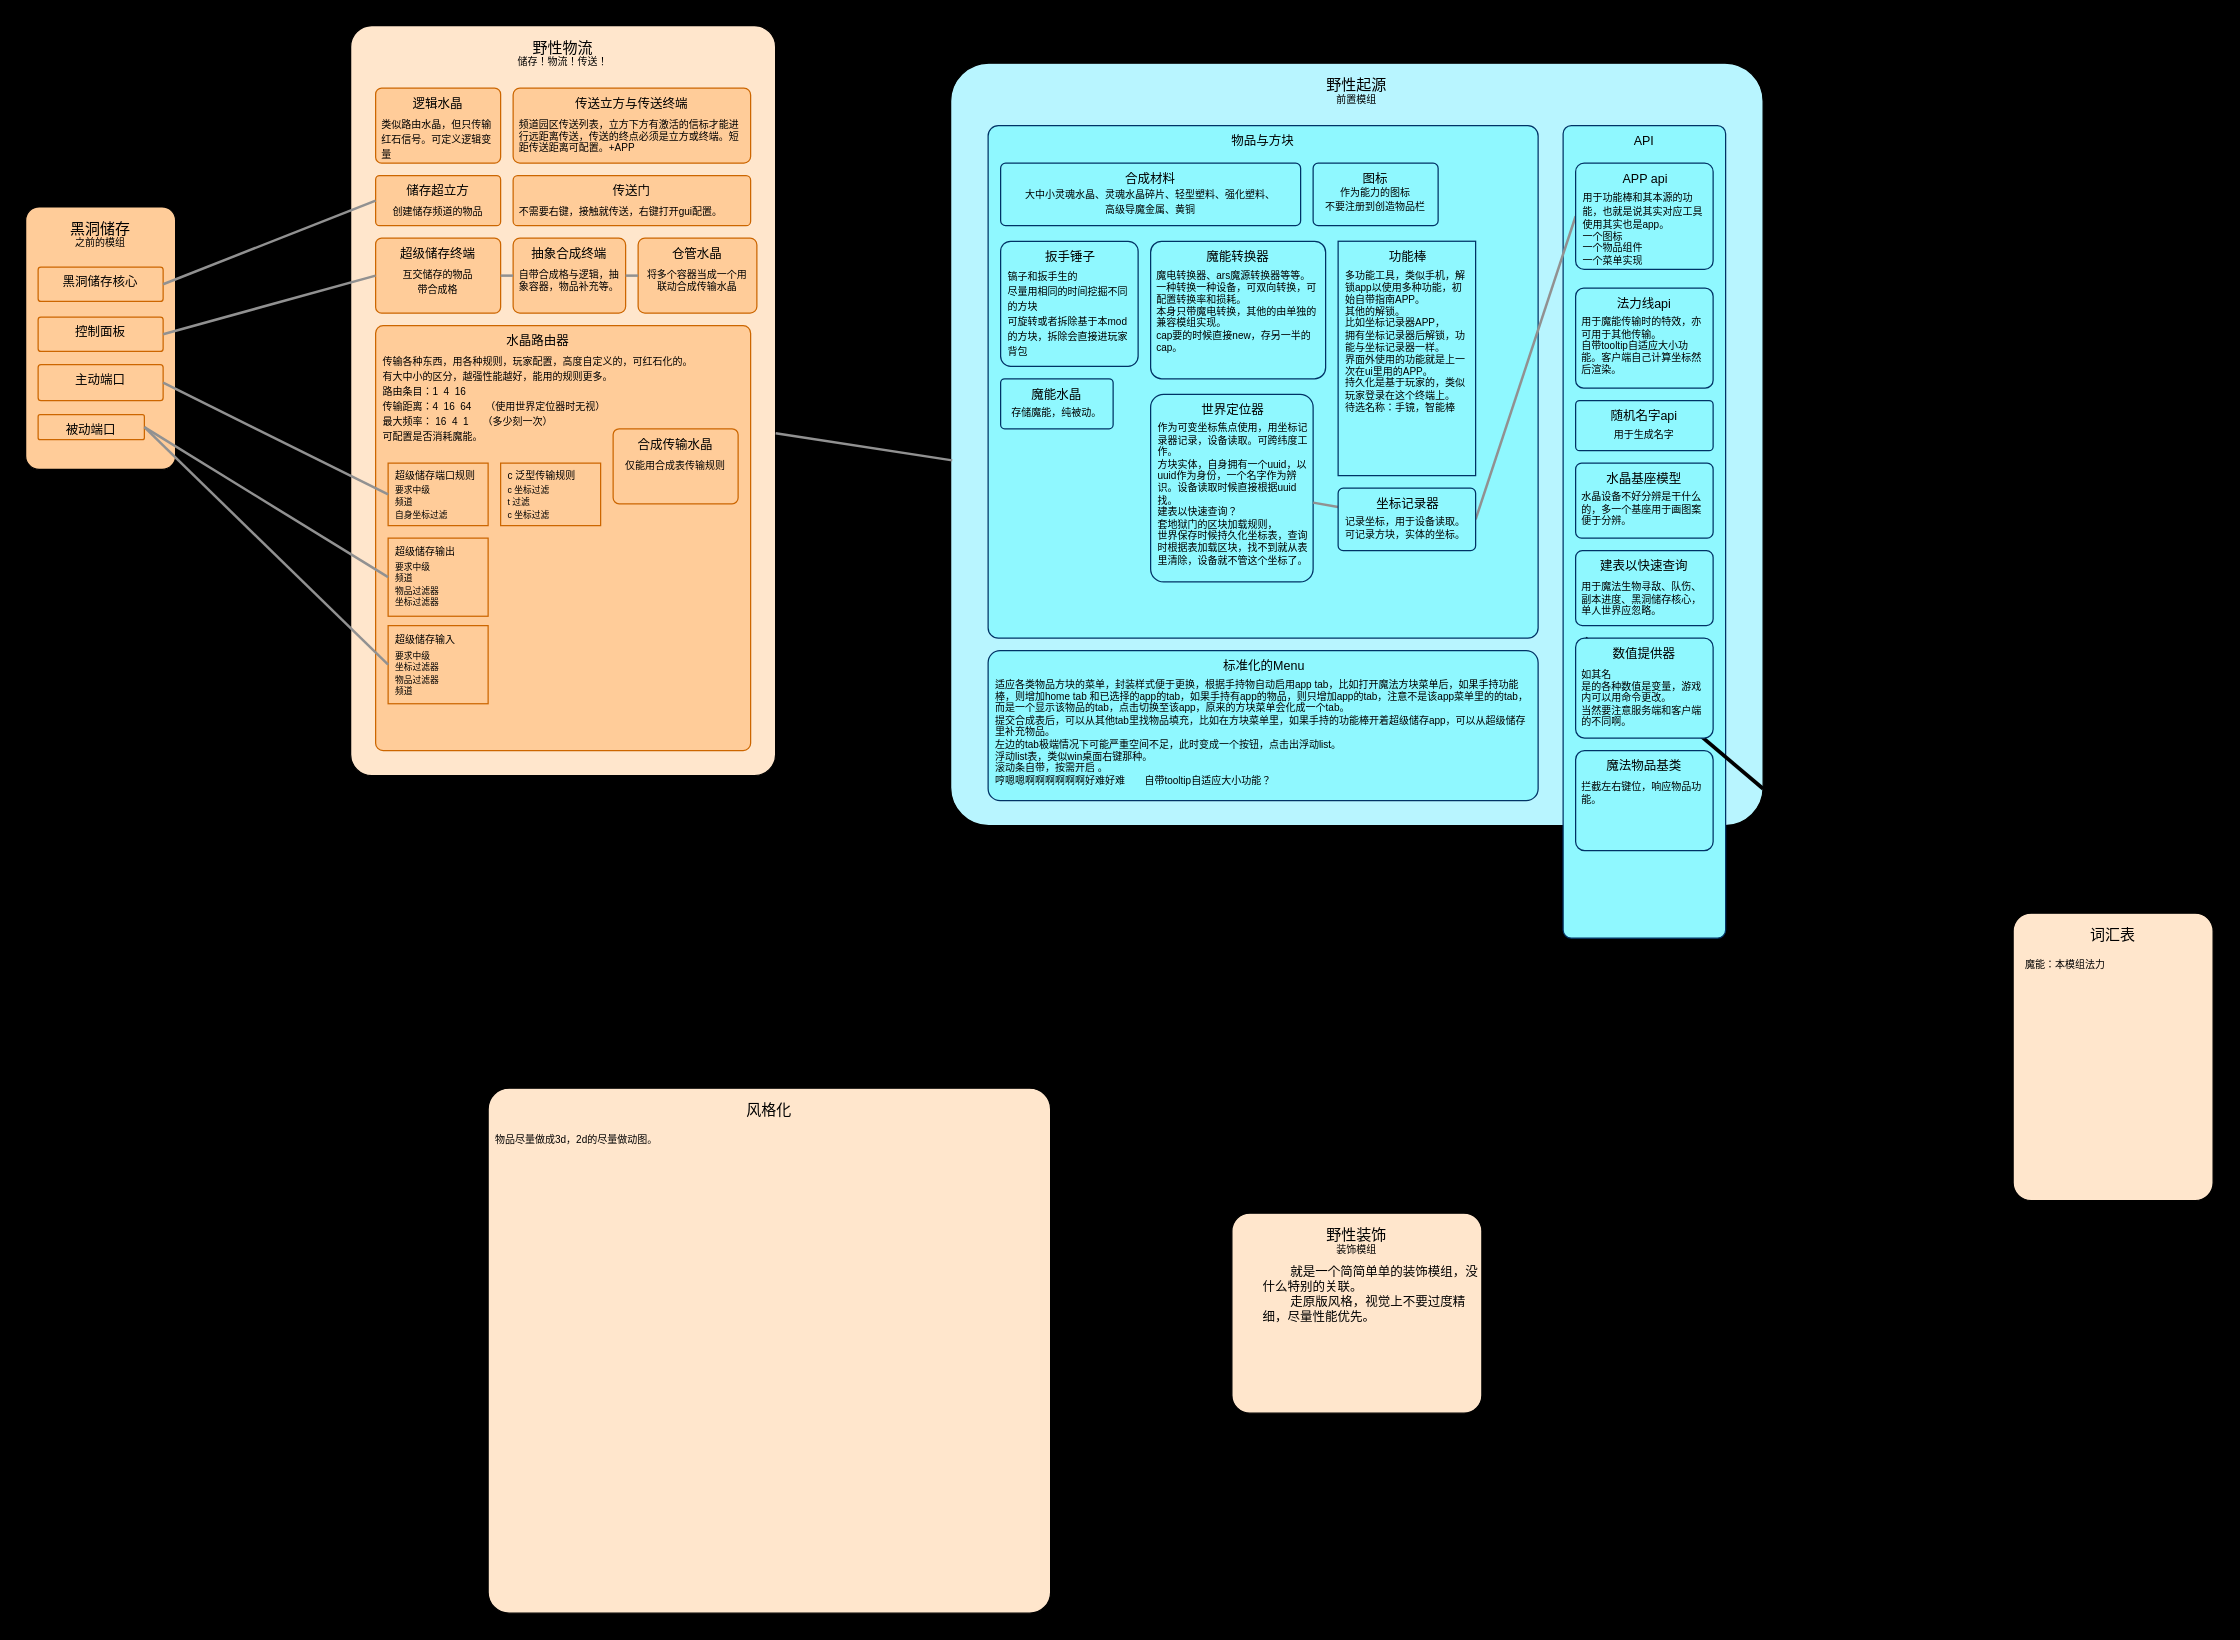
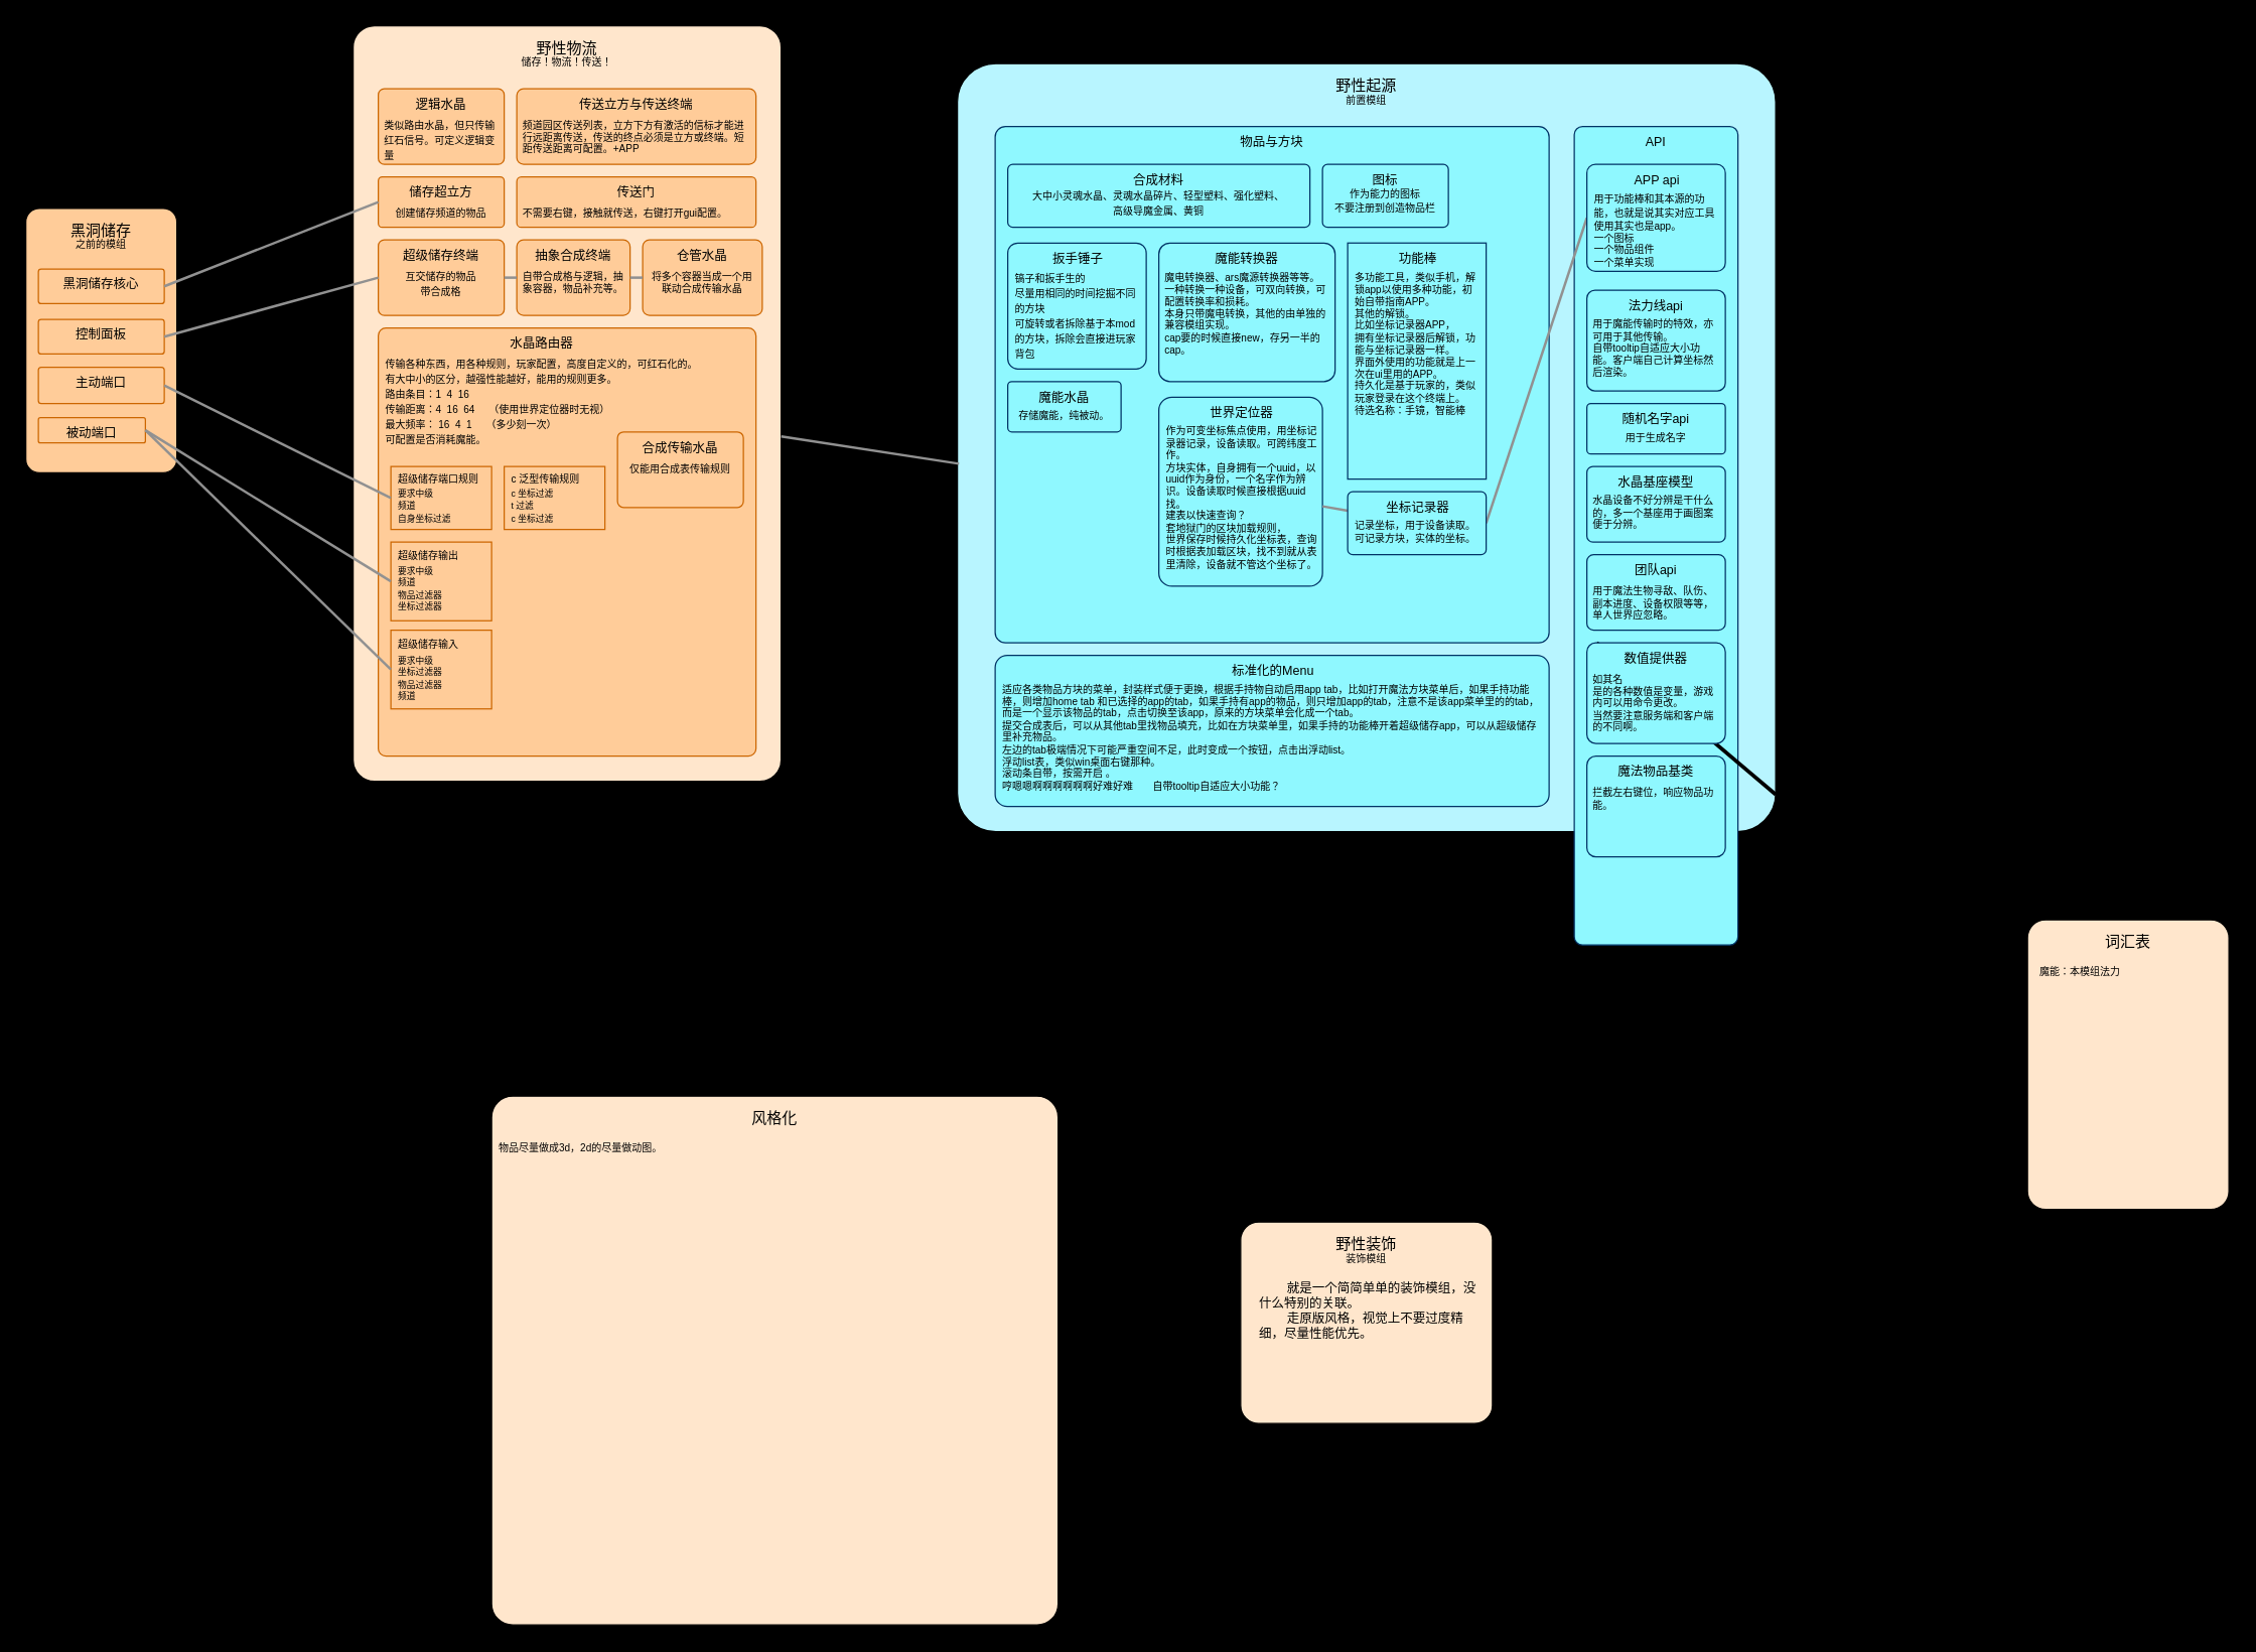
- <mxCell id="57" value="&lt;font style=&quot;font-size: 10px;&quot;&gt;建表以快速查询&lt;/font&gt;" style="whiteSpace=wrap;html=1;verticalAlign=top;fillColor=#8ff8ff;fontColor=#000000;rounded=1;arcSize=9;labelBackgroundColor=none;spacing=2;spacingTop=0;gradientColor=none;strokeColor=#003266;fontSize=10;spacingLeft=4;spacingRight=4;" parent="56" vertex="1"><mxGeometry width="110.0" height="60.0" as="geometry" /></mxCell>
+ <mxCell id="57" value="&lt;font style=&quot;font-size: 10px;&quot;&gt;团队api&lt;/font&gt;" style="whiteSpace=wrap;html=1;verticalAlign=top;fillColor=#8ff8ff;fontColor=#000000;rounded=1;arcSize=9;labelBackgroundColor=none;spacing=2;spacingTop=0;gradientColor=none;strokeColor=#003266;fontSize=10;spacingLeft=4;spacingRight=4;" parent="56" vertex="1"><mxGeometry width="110.0" height="60.0" as="geometry" /></mxCell>
- <mxCell id="58" value="&lt;div style=&quot;font-size: 8px;&quot;&gt;用于魔法生物寻敌、队伤、副本进度、黑洞储存核心，单人世界应忽略。&lt;/div&gt;" style="text;html=1;align=left;verticalAlign=top;whiteSpace=wrap;rounded=0;fontFamily=Helvetica;fontSize=8;fontColor=#000000;labelBackgroundColor=none;spacingLeft=5;spacingRight=5;spacing=0;" parent="56" vertex="1"><mxGeometry y="20" width="110.0" height="40" as="geometry" /></mxCell>
+ <mxCell id="58" value="&lt;div style=&quot;font-size: 8px;&quot;&gt;用于魔法生物寻敌、队伤、副本进度、设备权限等等，单人世界应忽略。&lt;/div&gt;" style="text;html=1;align=left;verticalAlign=top;whiteSpace=wrap;rounded=0;fontFamily=Helvetica;fontSize=8;fontColor=#000000;labelBackgroundColor=none;spacingLeft=5;spacingRight=5;spacing=0;" parent="56" vertex="1"><mxGeometry y="20" width="110.0" height="40" as="geometry" /></mxCell>
- <mxCell id="7" value="&lt;span style=&quot;white-space: pre;&quot;&gt;&#09;&lt;/span&gt;就是一个简简单单的装饰模组，没什么特别的关联。&lt;div&gt;&lt;span style=&quot;white-space: pre;&quot;&gt;&#09;&lt;/span&gt;走原版风格，视觉上不要过度精细，尽量性能优先。&lt;br&gt;&lt;/div&gt;" style="text;html=1;align=left;verticalAlign=top;whiteSpace=wrap;rounded=0;fontFamily=Helvetica;fontSize=10;fontColor=#000000;labelBackgroundColor=none;" parent="5" vertex="1"><mxGeometry x="22.5" y="35" width="175" height="100" as="geometry" /></mxCell>
+ <mxCell id="7" value="&lt;span style=&quot;white-space: pre;&quot;&gt;&#09;&lt;/span&gt;就是一个简简单单的装饰模组，没什么特别的关联。&lt;div&gt;&lt;span style=&quot;white-space: pre;&quot;&gt;&#09;&lt;/span&gt;走原版风格，视觉上不要过度精细，尽量性能优先。&lt;br&gt;&lt;/div&gt;" style="text;html=1;align=left;verticalAlign=top;whiteSpace=wrap;rounded=0;fontFamily=Helvetica;fontSize=10;fontColor=#000000;labelBackgroundColor=none;" parent="5" vertex="1"><mxGeometry x="12.5" y="40" width="175" height="100" as="geometry" /></mxCell>
